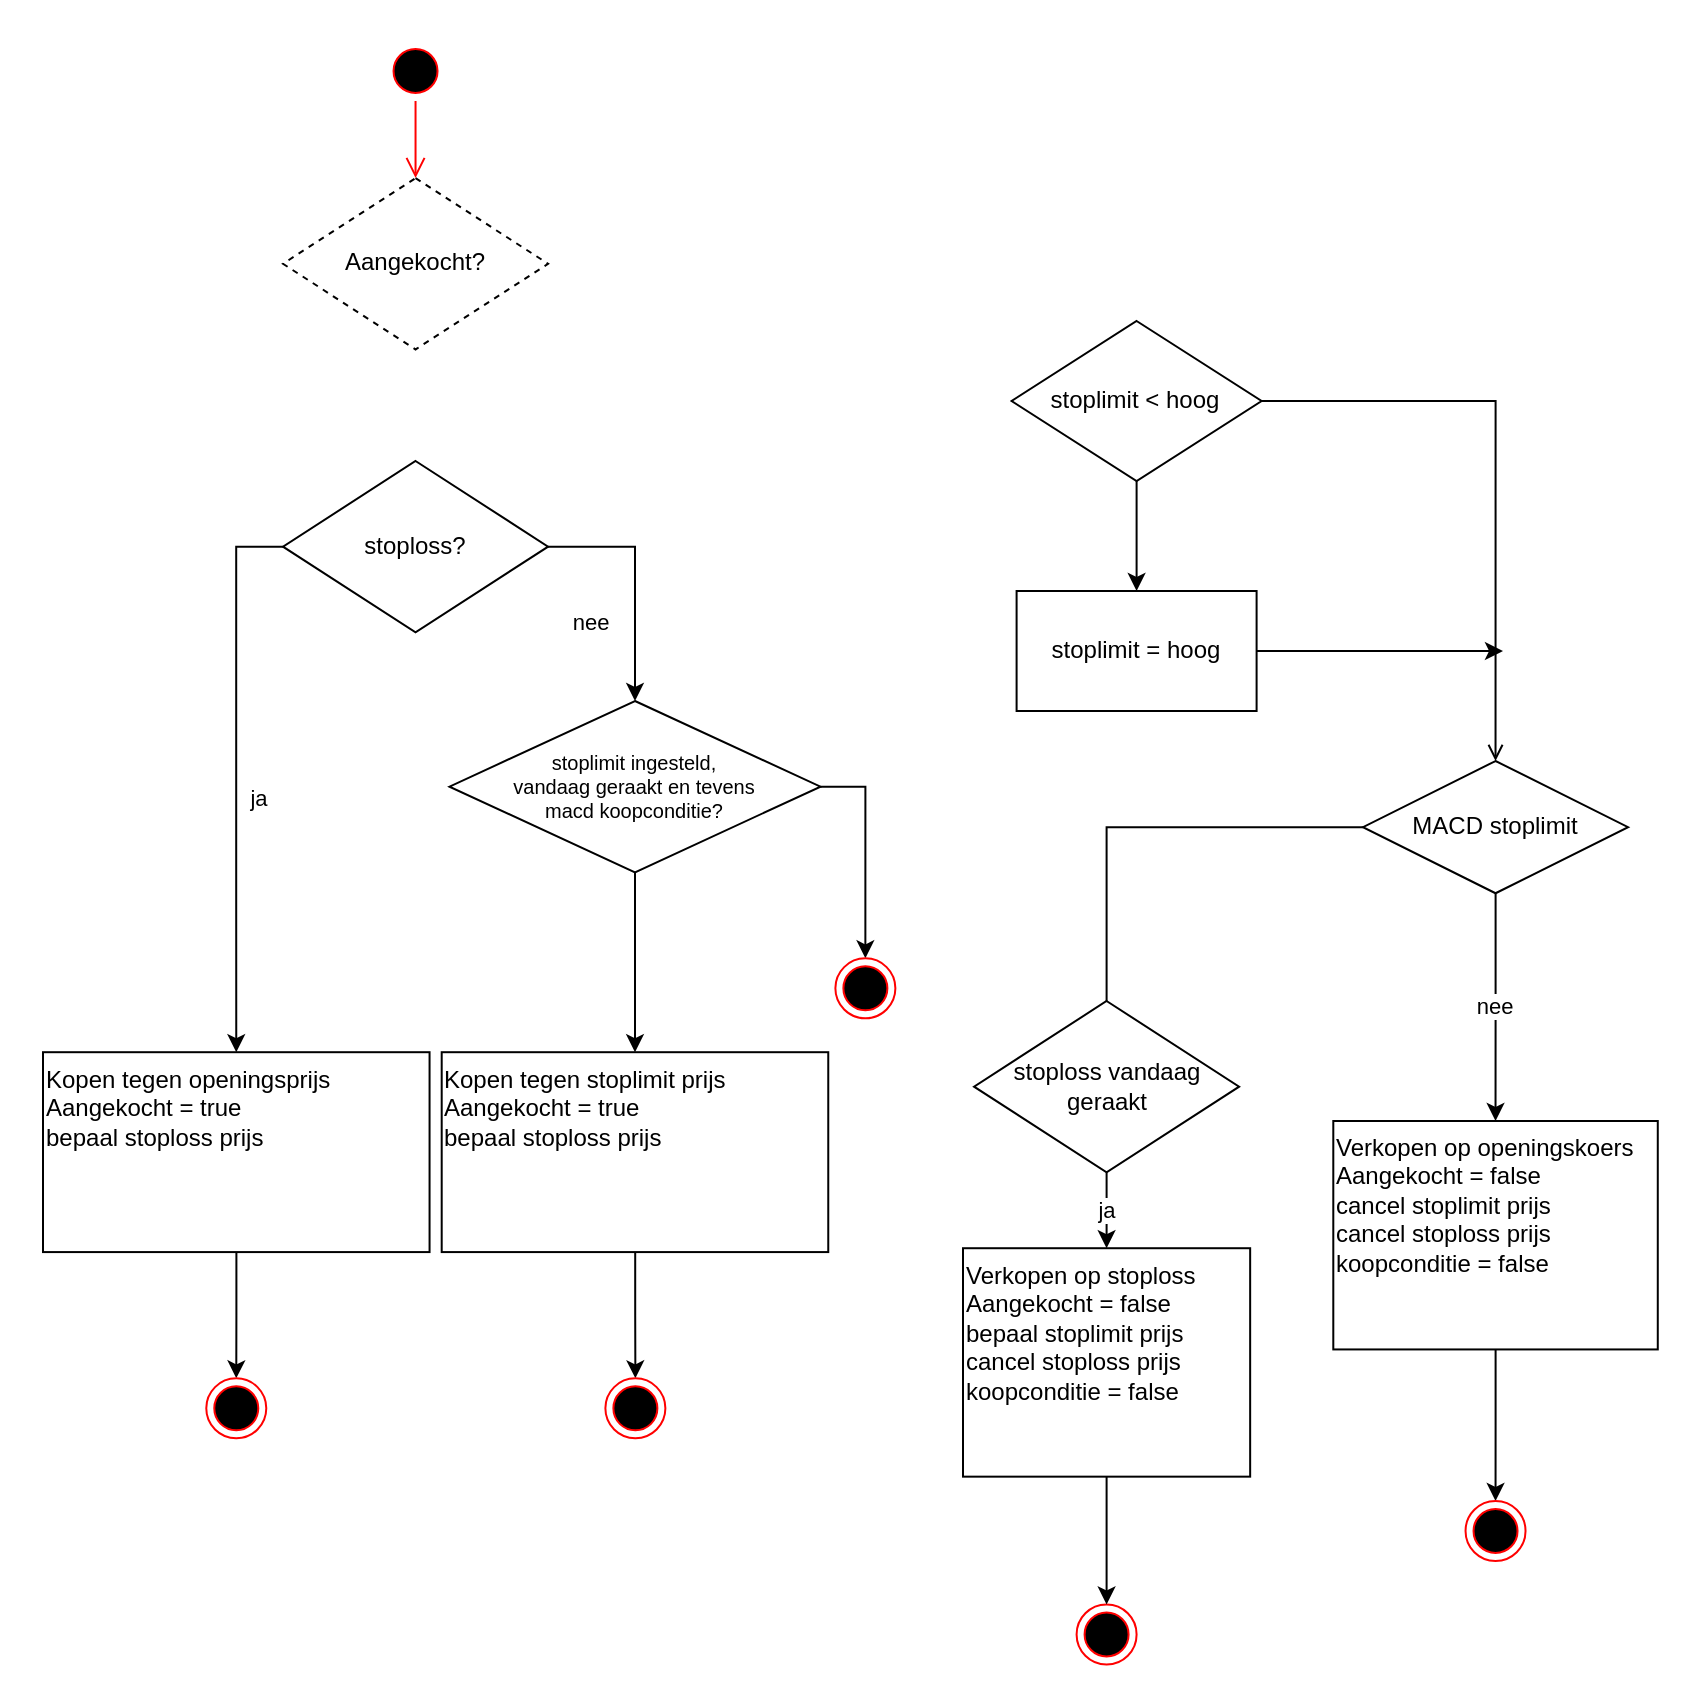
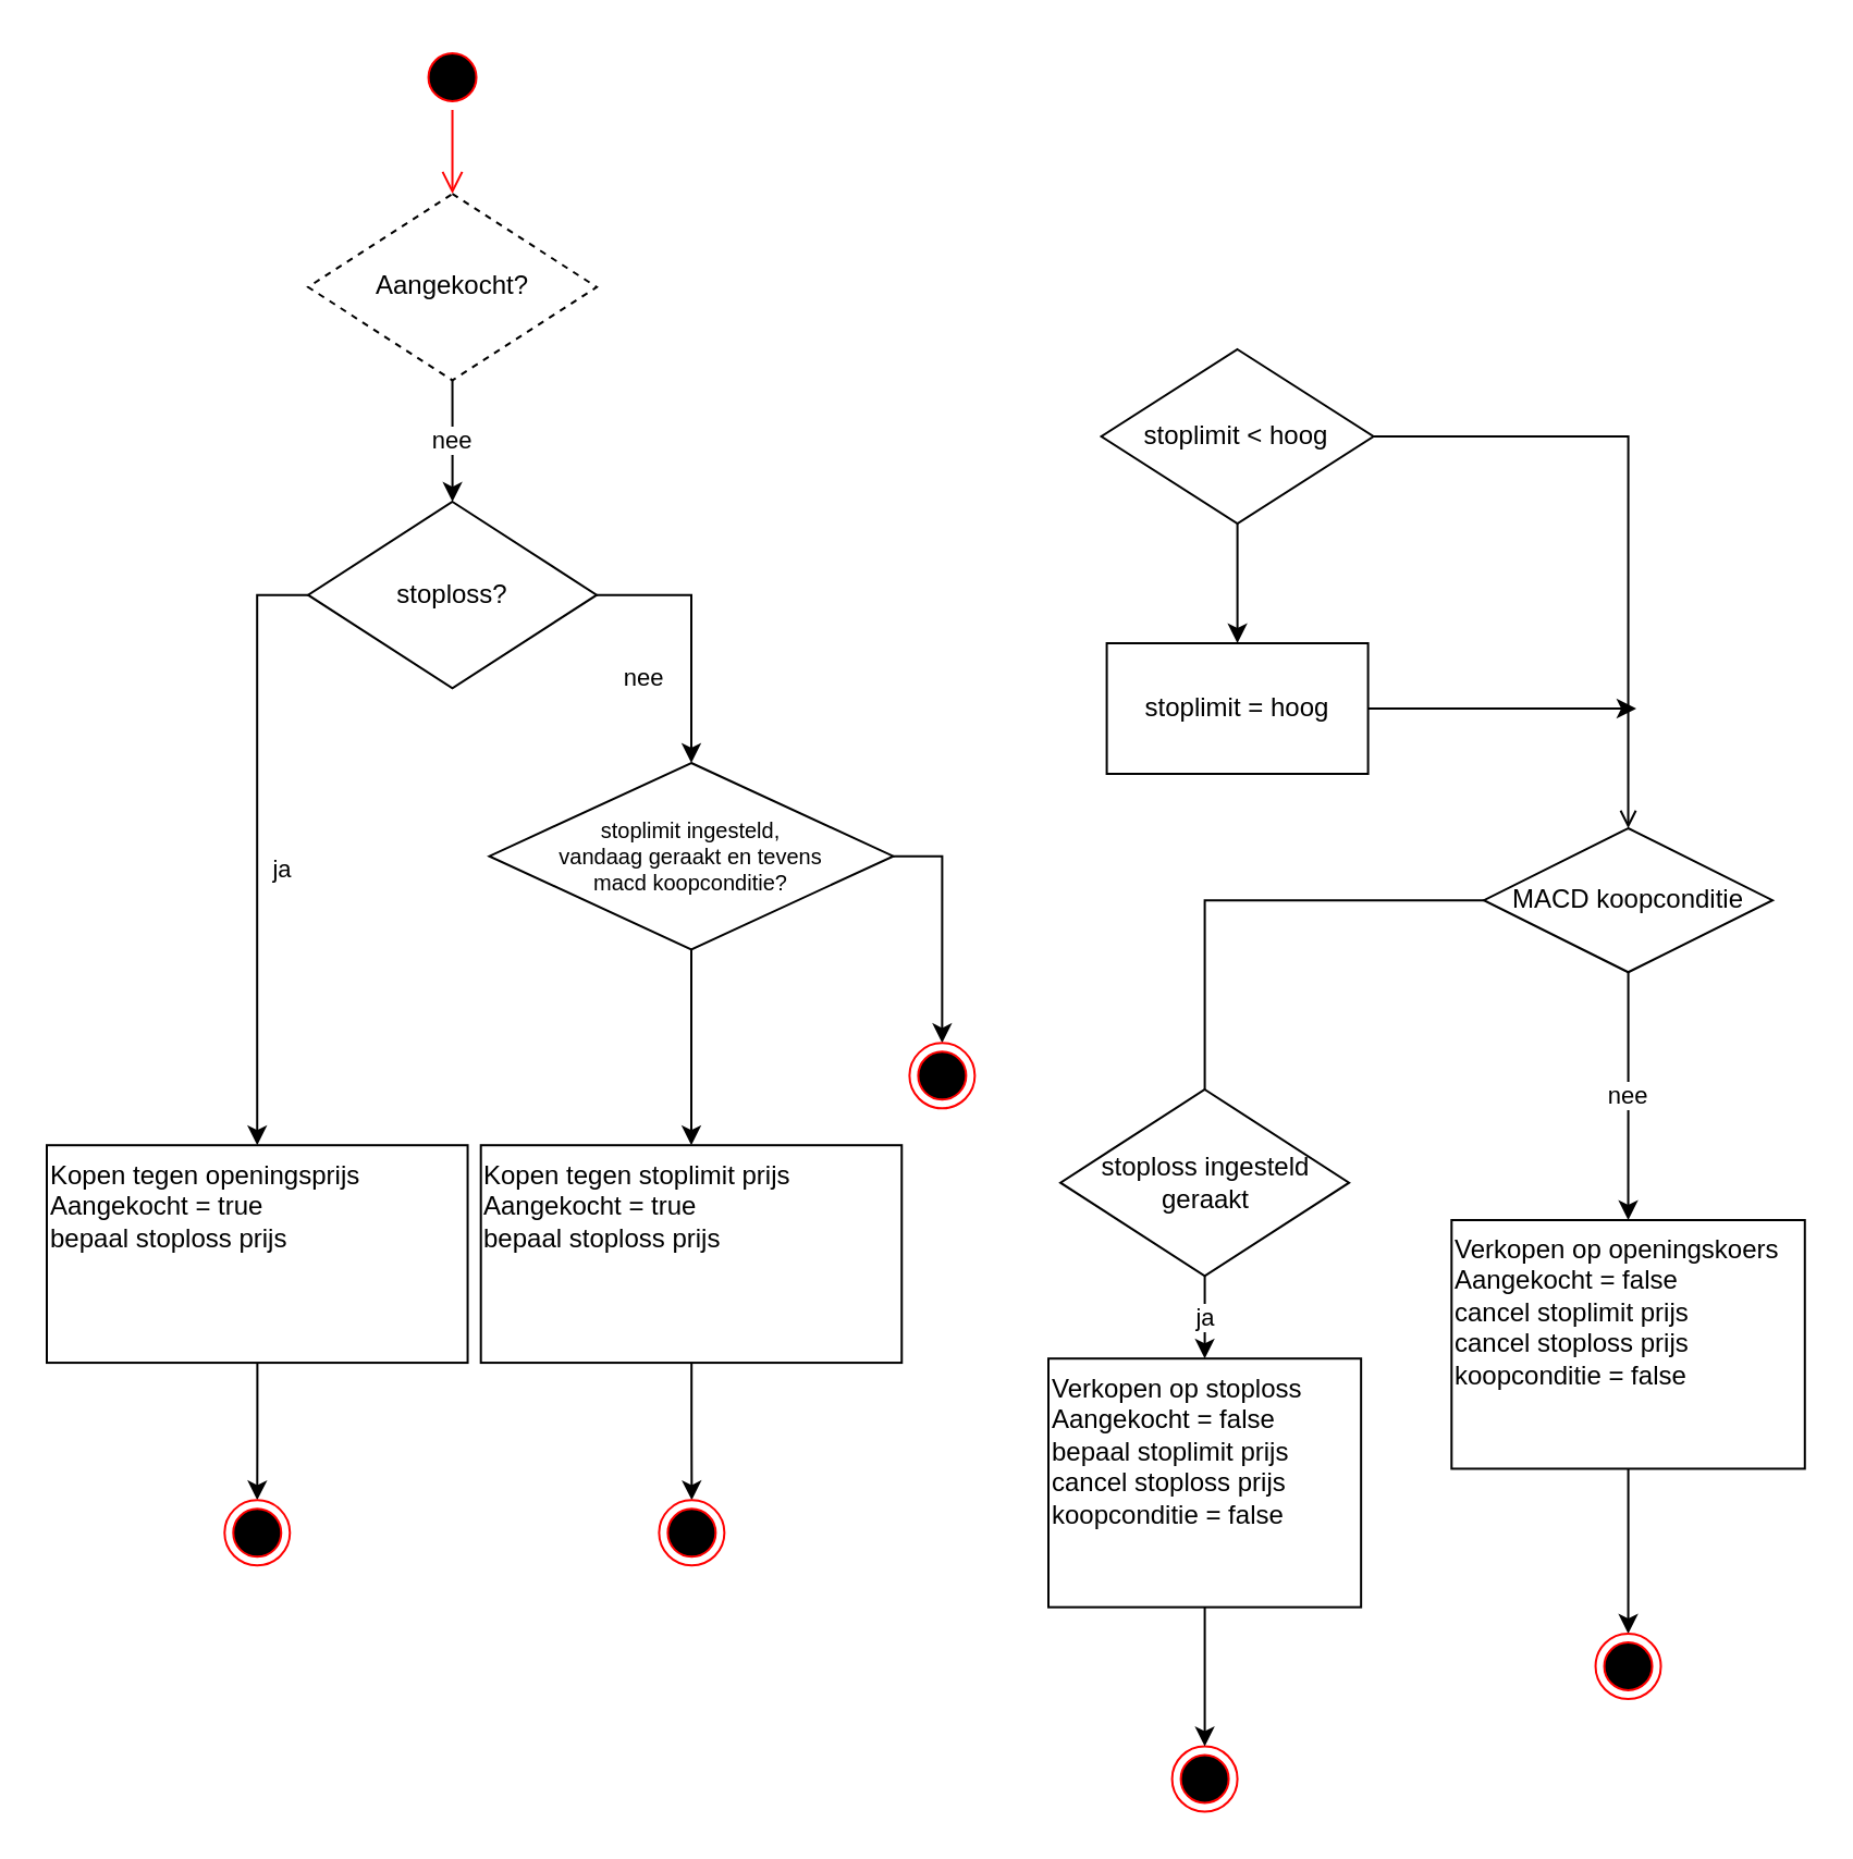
+ <mxCell id="3" value="nee" style="edgeStyle=orthogonalEdgeStyle;rounded=0;orthogonalLoop=1;jettySize=auto;html=1;fontColor=#000000;exitX=0.5;exitY=1;exitDx=0;exitDy=0;" edge="1" parent="1" source="2" target="4"><mxGeometry x="170" y="275.78" as="geometry"><mxPoint x="201.448" y="259.997" as="sourcePoint" /></mxGeometry></mxCell>
- <mxCell id="16" value="MACD stoplimit" style="rhombus;whiteSpace=wrap;html=1;" vertex="1" parent="1"><mxGeometry x="681" y="380" width="132.54" height="66.131" as="geometry" /></mxCell>
+ <mxCell id="16" value="MACD koopconditie" style="rhombus;whiteSpace=wrap;html=1;" vertex="1" parent="1"><mxGeometry x="681" y="380" width="132.54" height="66.131" as="geometry" /></mxCell>
- <mxCell id="31" value="&lt;div&gt;stoploss vandaag&lt;/div&gt;&lt;div&gt;geraakt&lt;br&gt;&lt;/div&gt;" style="rhombus;whiteSpace=wrap;html=1;" vertex="1" parent="30"><mxGeometry x="5.522" width="132.537" height="85.663" as="geometry" /></mxCell>
+ <mxCell id="31" value="&lt;div&gt;stoploss ingesteld&lt;/div&gt;&lt;div&gt;geraakt&lt;br&gt;&lt;/div&gt;" style="rhombus;whiteSpace=wrap;html=1;" vertex="1" parent="30"><mxGeometry x="5.522" width="132.537" height="85.663" as="geometry" /></mxCell>
